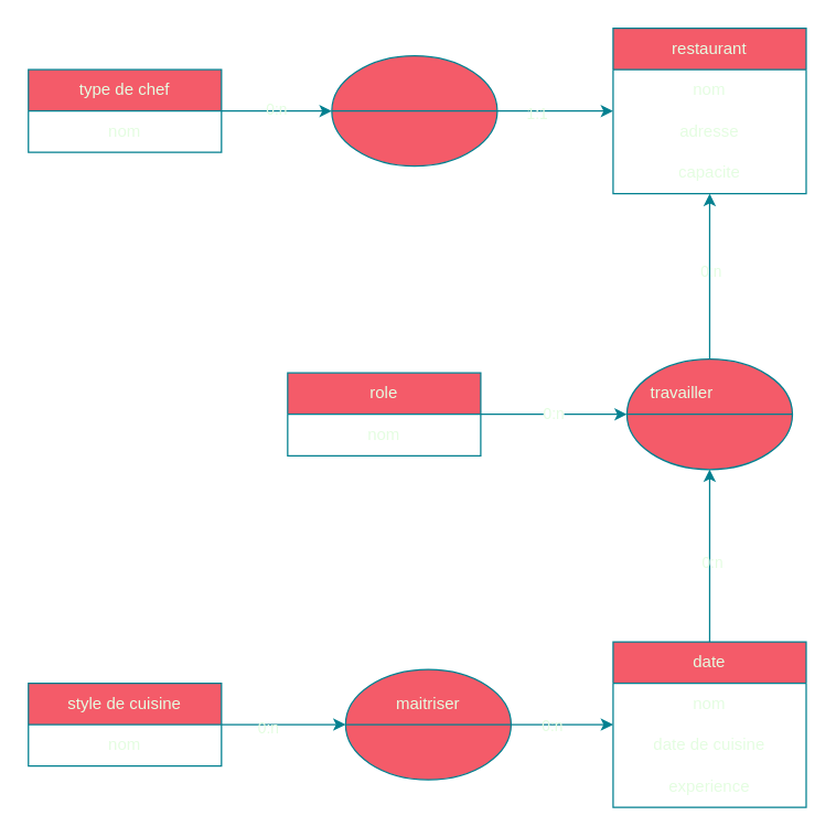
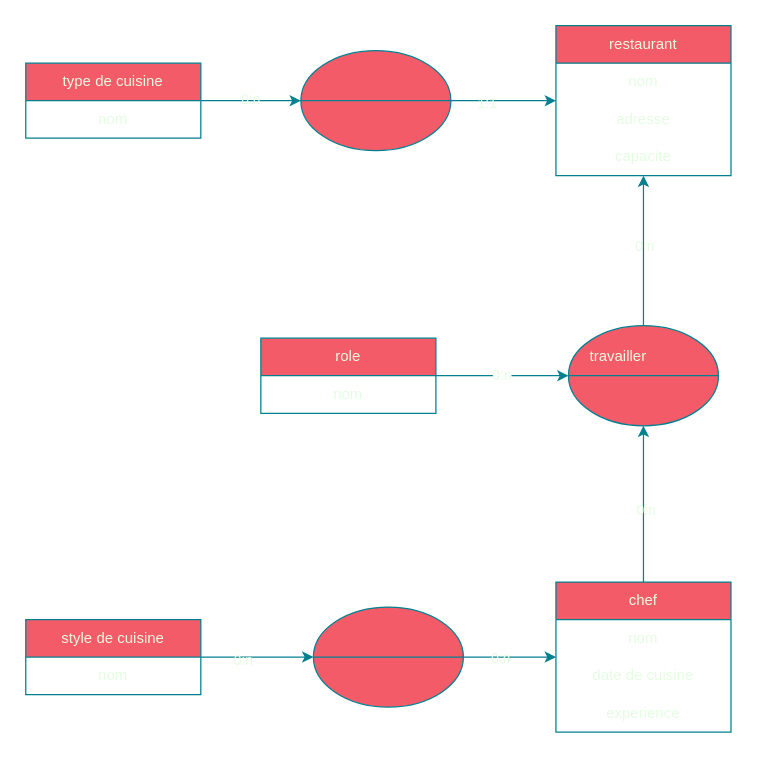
- <mxCell id="18" value="type de chef" style="swimlane;fontStyle=0;childLayout=stackLayout;horizontal=1;startSize=30;horizontalStack=0;resizeParent=1;resizeParentMax=0;resizeLast=0;collapsible=1;marginBottom=0;whiteSpace=wrap;html=1;strokeColor=#028090;fontColor=#E4FDE1;fillColor=#F45B69;labelBackgroundColor=none;" vertex="1" parent="1"><mxGeometry x="20" y="50" width="140" height="60" as="geometry" /></mxCell>
+ <mxCell id="18" value="type de cuisine" style="swimlane;fontStyle=0;childLayout=stackLayout;horizontal=1;startSize=30;horizontalStack=0;resizeParent=1;resizeParentMax=0;resizeLast=0;collapsible=1;marginBottom=0;whiteSpace=wrap;html=1;strokeColor=#028090;fontColor=#E4FDE1;fillColor=#F45B69;labelBackgroundColor=none;" vertex="1" parent="1"><mxGeometry x="20" y="50" width="140" height="60" as="geometry" /></mxCell>
- <mxCell id="4" value="date" style="swimlane;fontStyle=0;childLayout=stackLayout;horizontal=1;startSize=30;horizontalStack=0;resizeParent=1;resizeParentMax=0;resizeLast=0;collapsible=1;marginBottom=0;whiteSpace=wrap;html=1;strokeColor=#028090;fontColor=#E4FDE1;fillColor=#F45B69;labelBackgroundColor=none;" vertex="1" parent="1"><mxGeometry x="444" y="465" width="140" height="120" as="geometry" /></mxCell>
+ <mxCell id="4" value="chef" style="swimlane;fontStyle=0;childLayout=stackLayout;horizontal=1;startSize=30;horizontalStack=0;resizeParent=1;resizeParentMax=0;resizeLast=0;collapsible=1;marginBottom=0;whiteSpace=wrap;html=1;strokeColor=#028090;fontColor=#E4FDE1;fillColor=#F45B69;labelBackgroundColor=none;" vertex="1" parent="1"><mxGeometry x="444" y="465" width="140" height="120" as="geometry" /></mxCell>
- <mxCell id="27" value="maitriser" style="text;html=1;align=center;verticalAlign=middle;whiteSpace=wrap;rounded=0;fontColor=#E4FDE1;labelBackgroundColor=none;" vertex="1" parent="24"><mxGeometry x="30" y="10" width="60" height="30" as="geometry" /></mxCell>
